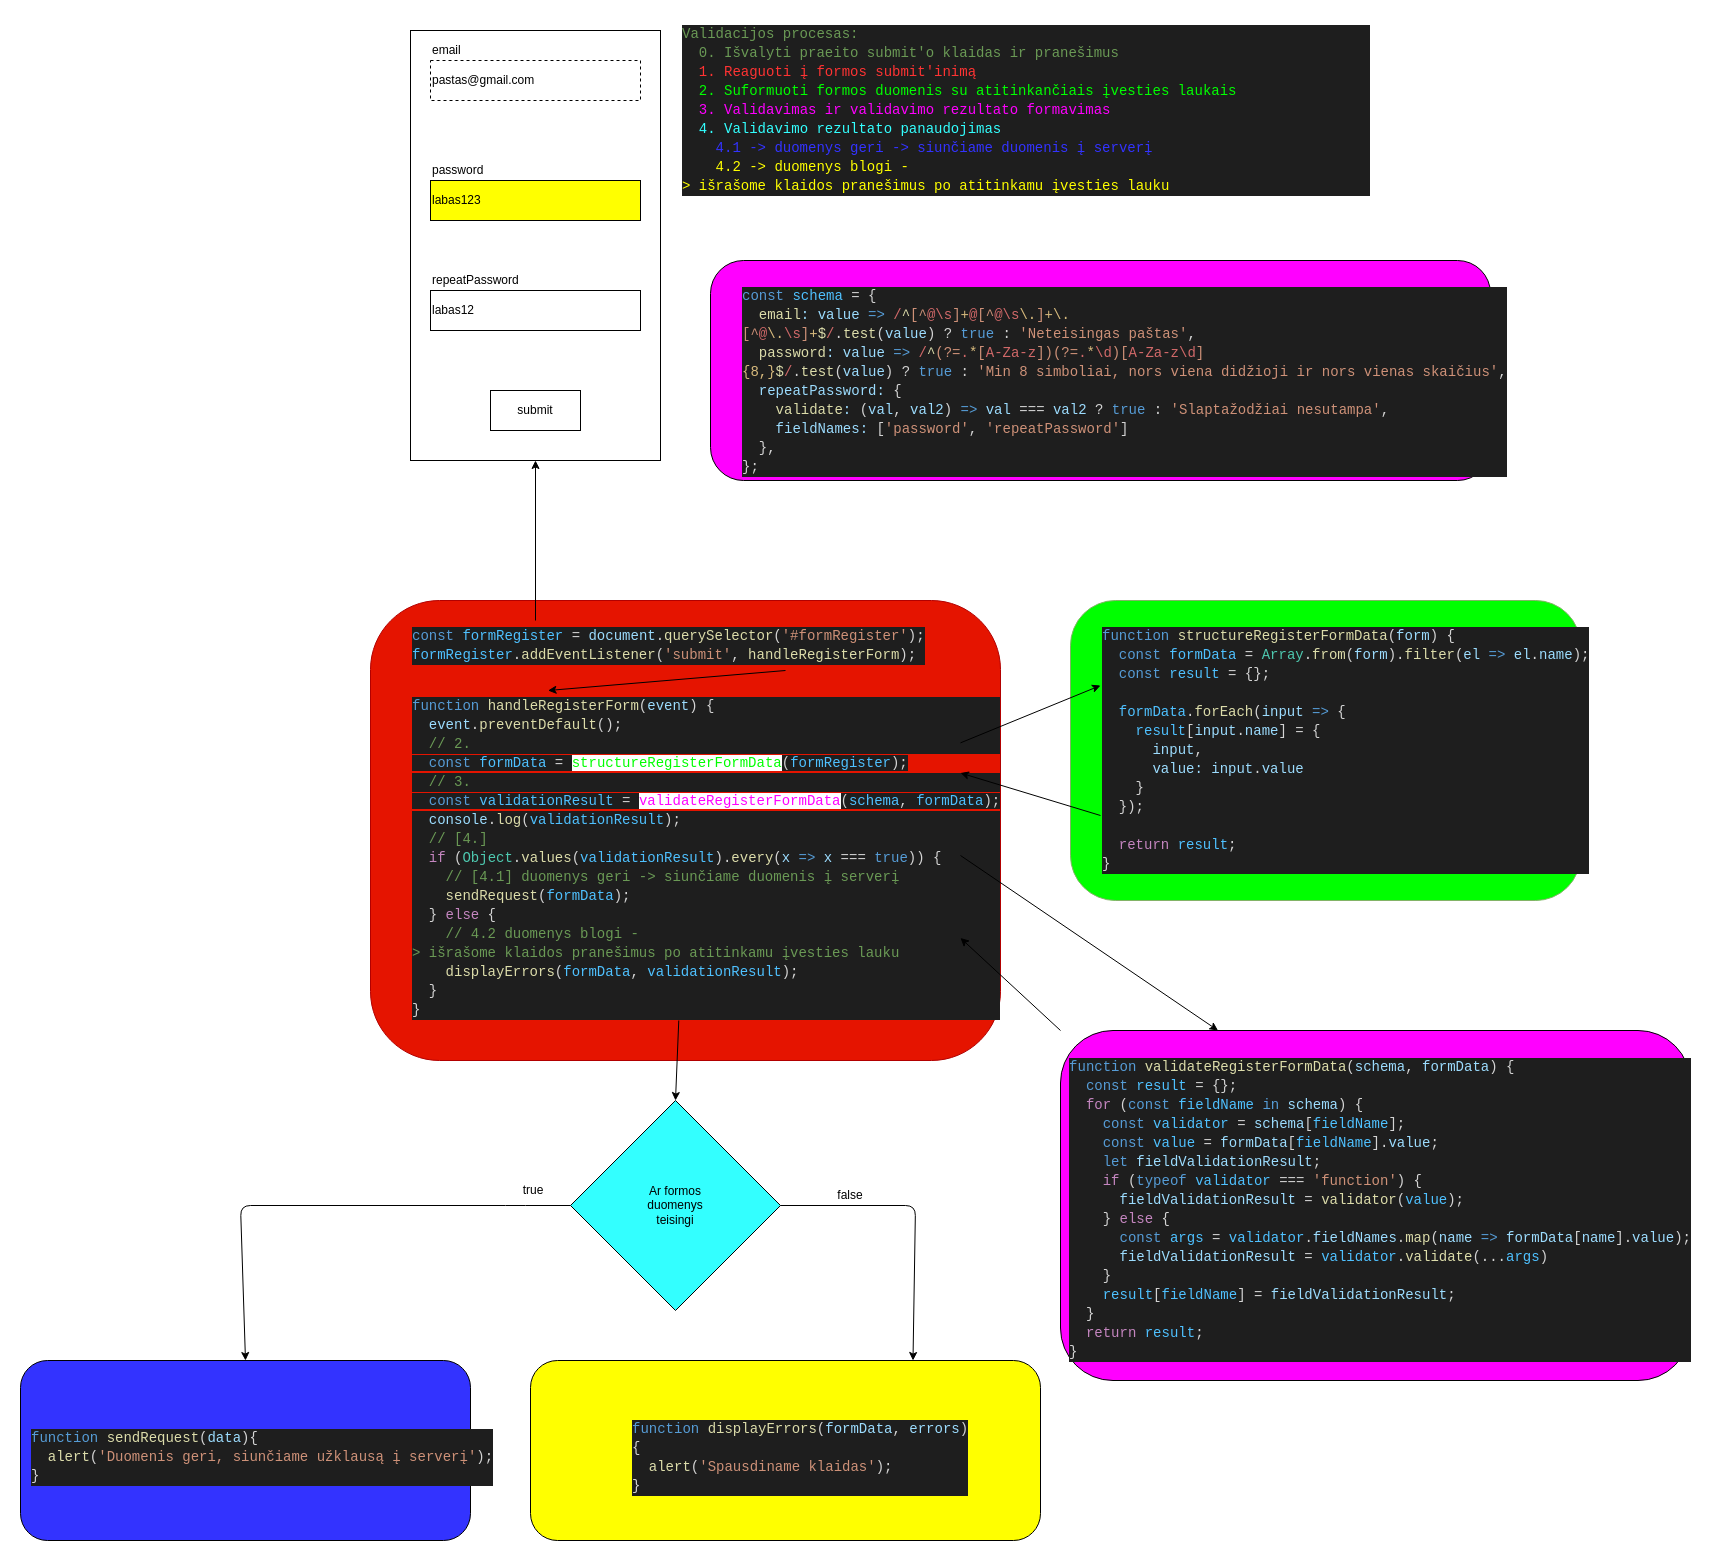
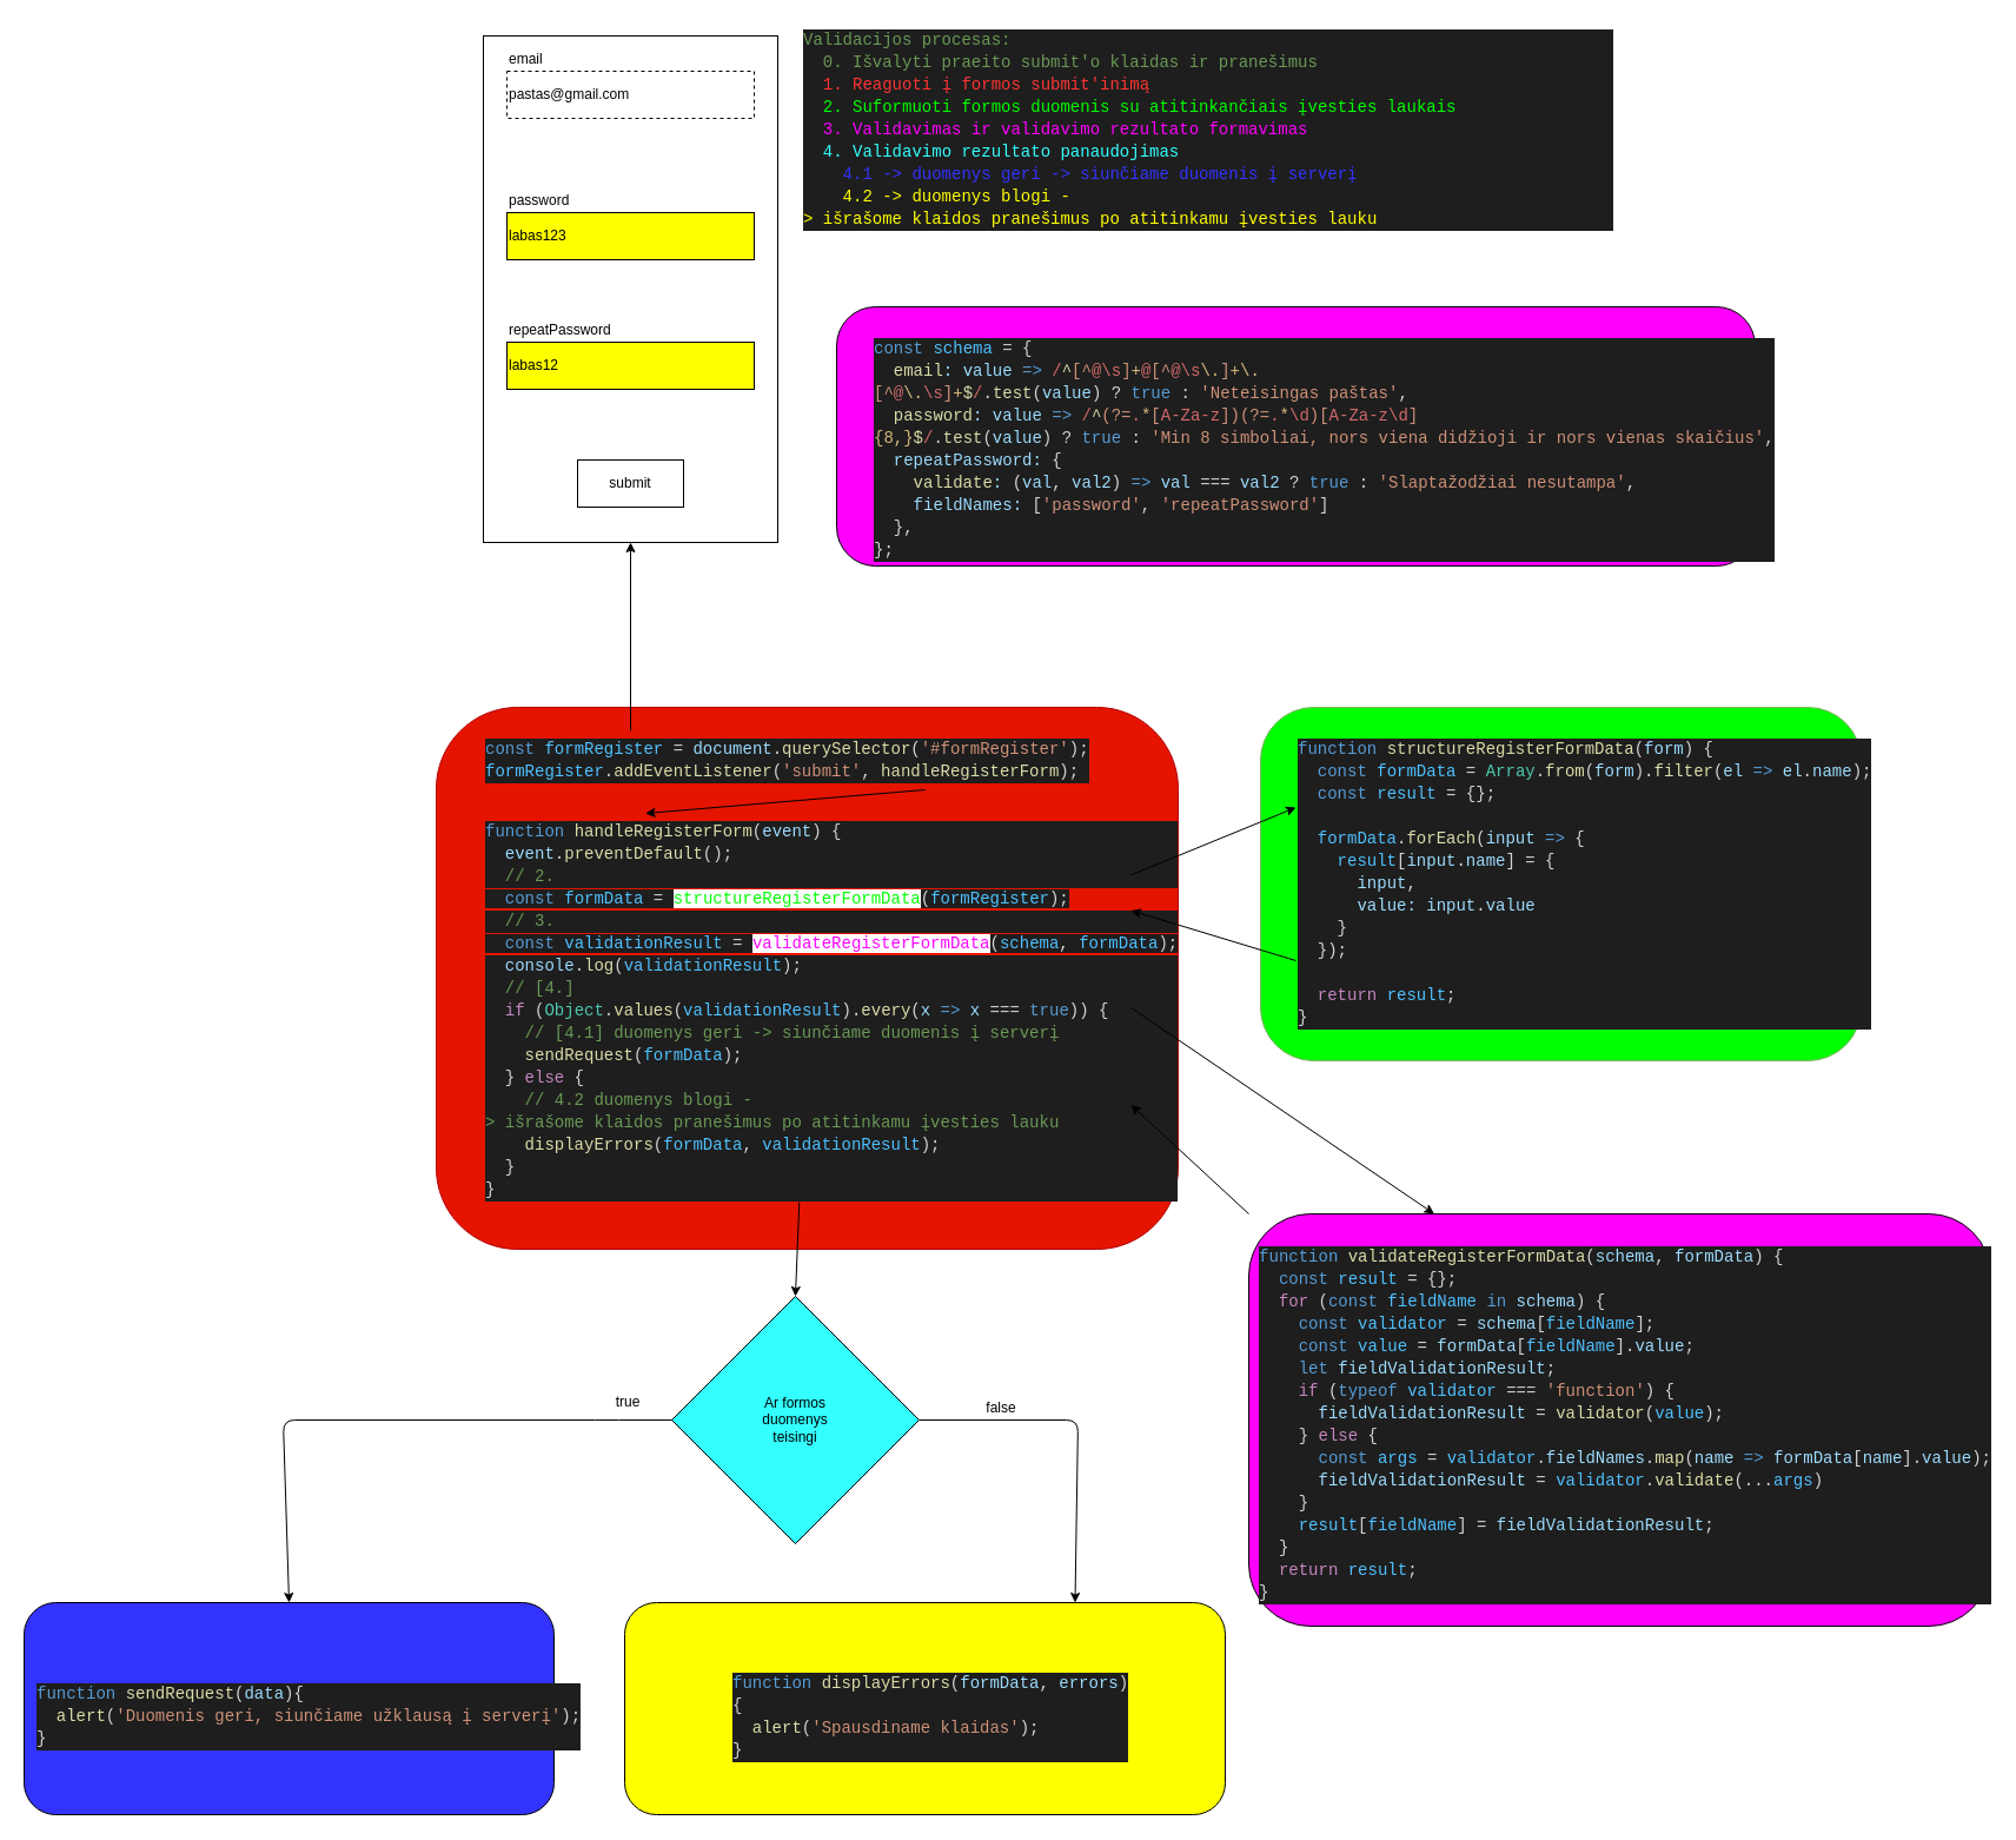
- <mxCell id="8" value="labas12" style="rounded=0;whiteSpace=wrap;html=1;align=left;" parent="1" vertex="1"><mxGeometry x="430" y="290" width="210" height="40" as="geometry" /></mxCell>
+ <mxCell id="8" value="labas12" style="rounded=0;whiteSpace=wrap;html=1;align=left;fillColor=#ffff00;" parent="1" vertex="1"><mxGeometry x="430" y="290" width="210" height="40" as="geometry" /></mxCell>
- <mxCell id="36" value="&lt;br&gt;&lt;br&gt;&lt;div style=&quot;color: rgb(212 , 212 , 212) ; background-color: rgb(30 , 30 , 30) ; font-family: &amp;#34;consolas&amp;#34; , &amp;#34;courier new&amp;#34; , monospace ; font-weight: normal ; font-size: 14px ; line-height: 19px&quot;&gt;&lt;div&gt;&lt;span style=&quot;color: #569cd6&quot;&gt;function&lt;/span&gt;&lt;span style=&quot;color: #d4d4d4&quot;&gt;&amp;nbsp;&lt;/span&gt;&lt;span style=&quot;color: #dcdcaa&quot;&gt;displayErrors&lt;/span&gt;&lt;span style=&quot;color: #d4d4d4&quot;&gt;(&lt;/span&gt;&lt;span style=&quot;color: #9cdcfe&quot;&gt;formData&lt;/span&gt;&lt;span style=&quot;color: #d4d4d4&quot;&gt;,&amp;nbsp;&lt;/span&gt;&lt;span style=&quot;color: #9cdcfe&quot;&gt;errors&lt;/span&gt;&lt;span style=&quot;color: #d4d4d4&quot;&gt;){&lt;/span&gt;&lt;/div&gt;&lt;div&gt;&lt;span style=&quot;color: #d4d4d4&quot;&gt;&amp;nbsp;&amp;nbsp;&lt;/span&gt;&lt;span style=&quot;color: #dcdcaa&quot;&gt;alert&lt;/span&gt;&lt;span style=&quot;color: #d4d4d4&quot;&gt;(&lt;/span&gt;&lt;span style=&quot;color: #ce9178&quot;&gt;'Spausdiname&amp;nbsp;klaidas'&lt;/span&gt;&lt;span style=&quot;color: #d4d4d4&quot;&gt;);&lt;/span&gt;&lt;/div&gt;&lt;div&gt;&lt;span style=&quot;color: #d4d4d4&quot;&gt;}&lt;/span&gt;&lt;/div&gt;&lt;/div&gt;&lt;br&gt;" style="text;html=1;strokeColor=none;fillColor=none;align=left;verticalAlign=middle;whiteSpace=wrap;rounded=0;" parent="1" vertex="1"><mxGeometry x="630" y="1390" width="330" height="120" as="geometry" /></mxCell>
+ <mxCell id="36" value="&lt;br&gt;&lt;br&gt;&lt;div style=&quot;color: rgb(212 , 212 , 212) ; background-color: rgb(30 , 30 , 30) ; font-family: &amp;#34;consolas&amp;#34; , &amp;#34;courier new&amp;#34; , monospace ; font-weight: normal ; font-size: 14px ; line-height: 19px&quot;&gt;&lt;div&gt;&lt;span style=&quot;color: #569cd6&quot;&gt;function&lt;/span&gt;&lt;span style=&quot;color: #d4d4d4&quot;&gt;&amp;nbsp;&lt;/span&gt;&lt;span style=&quot;color: #dcdcaa&quot;&gt;displayErrors&lt;/span&gt;&lt;span style=&quot;color: #d4d4d4&quot;&gt;(&lt;/span&gt;&lt;span style=&quot;color: #9cdcfe&quot;&gt;formData&lt;/span&gt;&lt;span style=&quot;color: #d4d4d4&quot;&gt;,&amp;nbsp;&lt;/span&gt;&lt;span style=&quot;color: #9cdcfe&quot;&gt;errors&lt;/span&gt;&lt;span style=&quot;color: #d4d4d4&quot;&gt;){&lt;/span&gt;&lt;/div&gt;&lt;div&gt;&lt;span style=&quot;color: #d4d4d4&quot;&gt;&amp;nbsp;&amp;nbsp;&lt;/span&gt;&lt;span style=&quot;color: #dcdcaa&quot;&gt;alert&lt;/span&gt;&lt;span style=&quot;color: #d4d4d4&quot;&gt;(&lt;/span&gt;&lt;span style=&quot;color: #ce9178&quot;&gt;'Spausdiname&amp;nbsp;klaidas'&lt;/span&gt;&lt;span style=&quot;color: #d4d4d4&quot;&gt;);&lt;/span&gt;&lt;/div&gt;&lt;div&gt;&lt;span style=&quot;color: #d4d4d4&quot;&gt;}&lt;/span&gt;&lt;/div&gt;&lt;/div&gt;&lt;br&gt;" style="text;html=1;strokeColor=none;fillColor=none;align=left;verticalAlign=middle;whiteSpace=wrap;rounded=0;" parent="1" vertex="1"><mxGeometry x="620" y="1390" width="330" height="120" as="geometry" /></mxCell>
